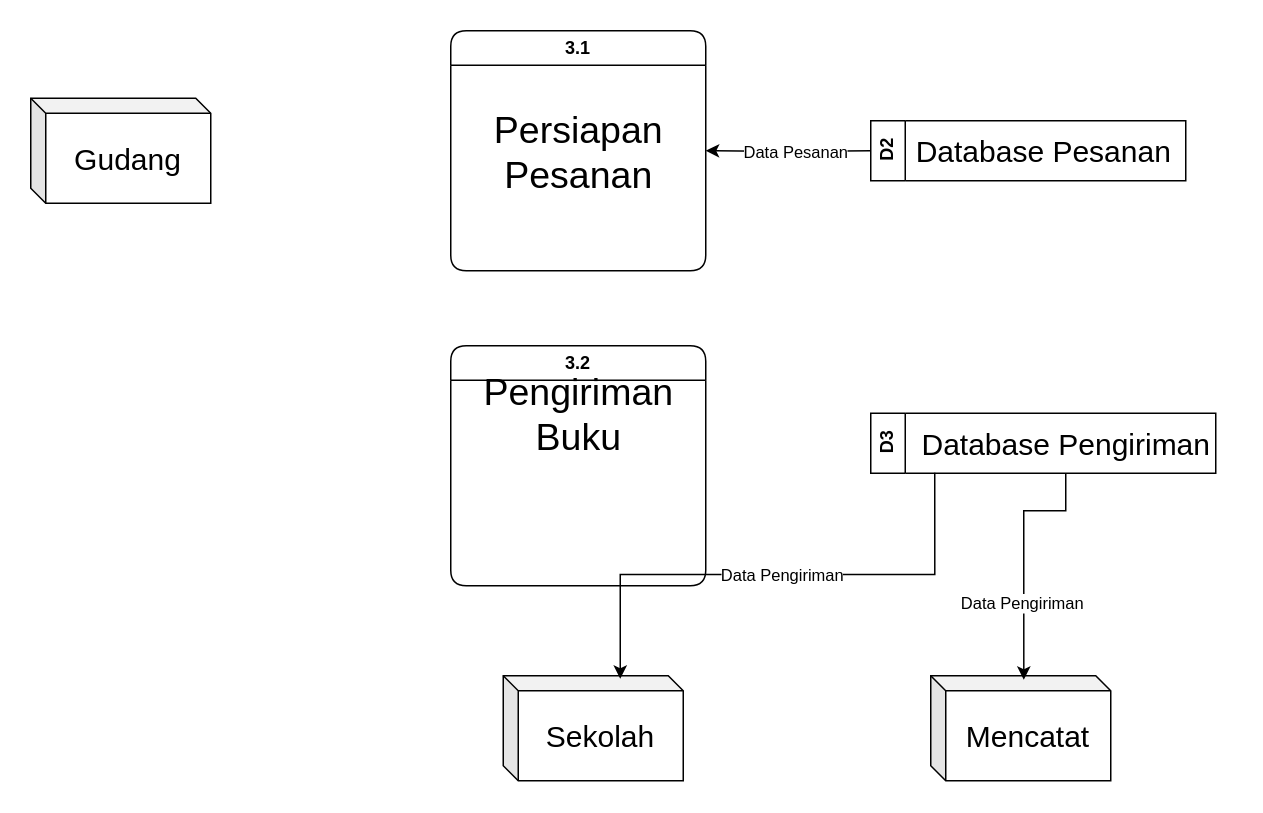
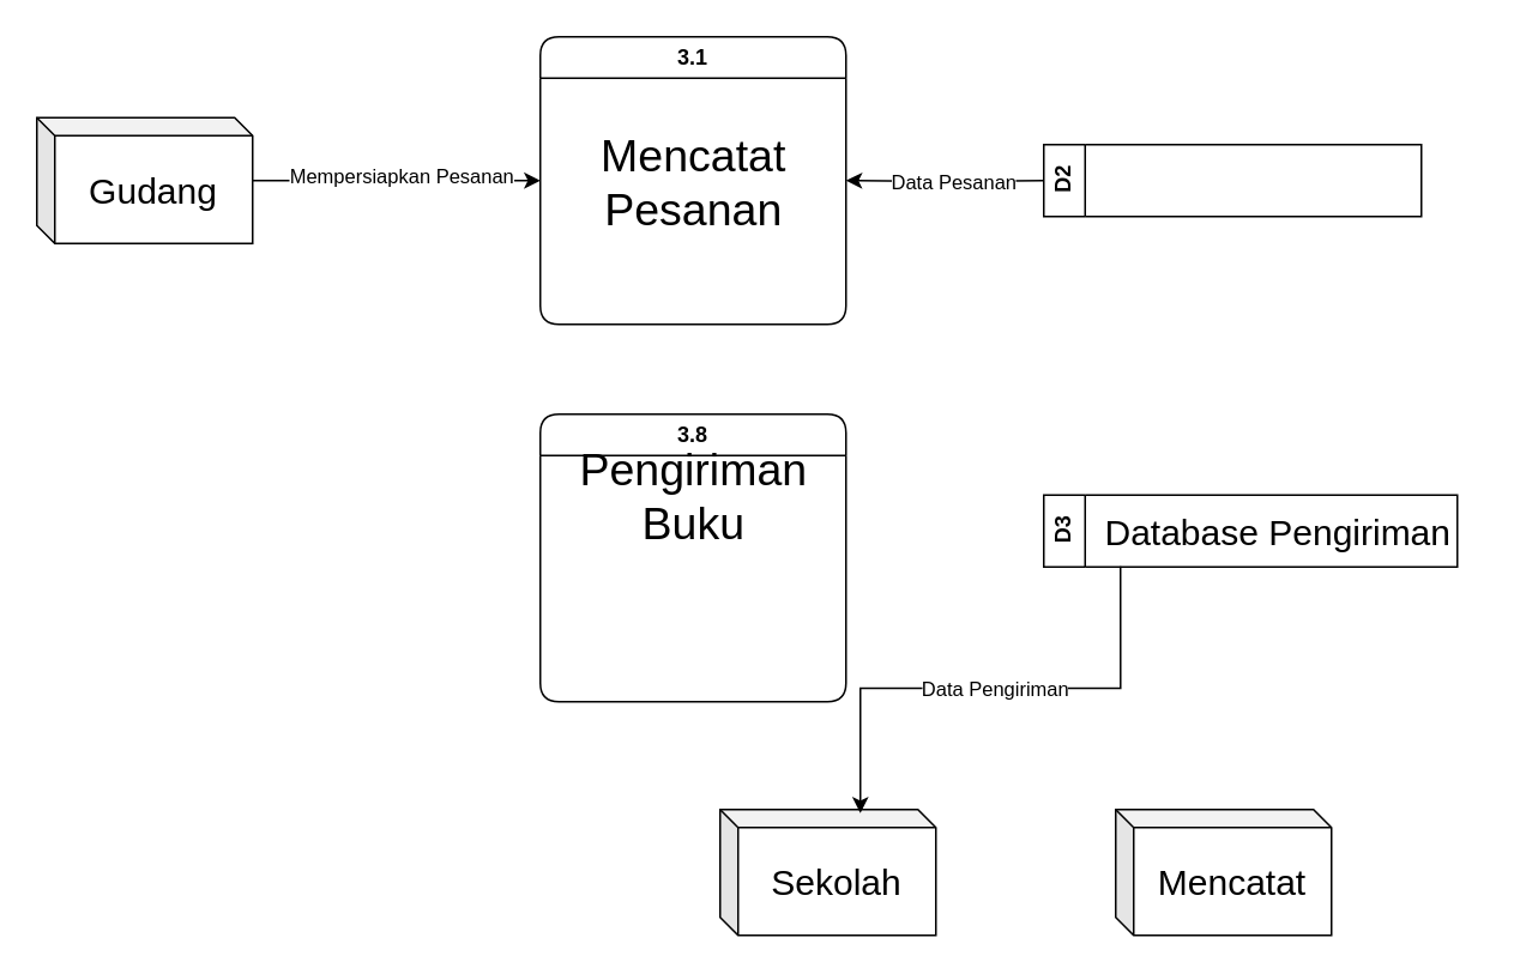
+ <mxCell id="8" style="edgeStyle=orthogonalEdgeStyle;rounded=0;orthogonalLoop=1;jettySize=auto;html=1;entryX=0;entryY=0.5;entryDx=0;entryDy=0;" edge="1" parent="1" source="10" target="2"><mxGeometry relative="1" as="geometry" /></mxCell>
+ <mxCell id="9" value="Mempersiapkan Pesanan" style="edgeLabel;html=1;align=center;verticalAlign=middle;resizable=0;points=[];" vertex="1" connectable="0" parent="8"><mxGeometry x="0.025" y="3" relative="1" as="geometry"><mxPoint as="offset" /></mxGeometry></mxCell>
- <mxCell id="3" value="&lt;font style=&quot;font-size: 25px;&quot;&gt;Persiapan&lt;/font&gt;&lt;div style=&quot;font-size: 25px;&quot;&gt;&lt;font style=&quot;font-size: 25px;&quot;&gt;Pesanan&lt;/font&gt;&lt;/div&gt;" style="text;html=1;align=center;verticalAlign=middle;resizable=0;points=[];autosize=1;strokeColor=none;fillColor=none;" vertex="1" parent="2"><mxGeometry x="15" y="45" width="140" height="70" as="geometry" /></mxCell>
+ <mxCell id="3" value="&lt;font style=&quot;font-size: 25px;&quot;&gt;Mencatat&lt;/font&gt;&lt;div style=&quot;font-size: 25px;&quot;&gt;&lt;font style=&quot;font-size: 25px;&quot;&gt;Pesanan&lt;/font&gt;&lt;/div&gt;" style="text;html=1;align=center;verticalAlign=middle;resizable=0;points=[];autosize=1;strokeColor=none;fillColor=none;" vertex="1" parent="2"><mxGeometry x="15" y="45" width="140" height="70" as="geometry" /></mxCell>
- <mxCell id="5" value="&lt;font style=&quot;font-size: 20px;&quot;&gt;Database Pesanan&lt;/font&gt;" style="text;html=1;align=center;verticalAlign=middle;resizable=0;points=[];autosize=1;strokeColor=none;fillColor=none;" vertex="1" parent="4"><mxGeometry x="20" width="190" height="40" as="geometry" /></mxCell>
- <mxCell id="11" value="3.2" style="swimlane;whiteSpace=wrap;html=1;rounded=1;" vertex="1" parent="1"><mxGeometry x="300" y="230" width="170" height="160" as="geometry" /></mxCell>
+ <mxCell id="11" value="3.8" style="swimlane;whiteSpace=wrap;html=1;rounded=1;" vertex="1" parent="1"><mxGeometry x="300" y="230" width="170" height="160" as="geometry" /></mxCell>
- <mxCell id="17" style="edgeStyle=orthogonalEdgeStyle;rounded=0;orthogonalLoop=1;jettySize=auto;html=1;entryX=0.517;entryY=0.038;entryDx=0;entryDy=0;entryPerimeter=0;" edge="1" parent="1" source="14" target="16"><mxGeometry relative="1" as="geometry"><Array as="points"><mxPoint x="710" y="340" /><mxPoint x="682" y="340" /></Array></mxGeometry></mxCell>
- <mxCell id="18" value="Data Pengiriman" style="edgeLabel;html=1;align=center;verticalAlign=middle;resizable=0;points=[];" vertex="1" connectable="0" parent="17"><mxGeometry x="0.372" y="-2" relative="1" as="geometry"><mxPoint as="offset" /></mxGeometry></mxCell>
- <mxCell id="15" value="&lt;font style=&quot;font-size: 20px;&quot;&gt;Sekolah&lt;/font&gt;" style="shape=cube;whiteSpace=wrap;html=1;boundedLbl=1;backgroundOutline=1;darkOpacity=0.05;darkOpacity2=0.1;size=10;" vertex="1" parent="1"><mxGeometry x="335" y="450" width="120" height="70" as="geometry" /></mxCell>
+ <mxCell id="15" value="&lt;font style=&quot;font-size: 20px;&quot;&gt;Sekolah&lt;/font&gt;" style="shape=cube;whiteSpace=wrap;html=1;boundedLbl=1;backgroundOutline=1;darkOpacity=0.05;darkOpacity2=0.1;size=10;" vertex="1" parent="1"><mxGeometry x="400" y="450" width="120" height="70" as="geometry" /></mxCell>
